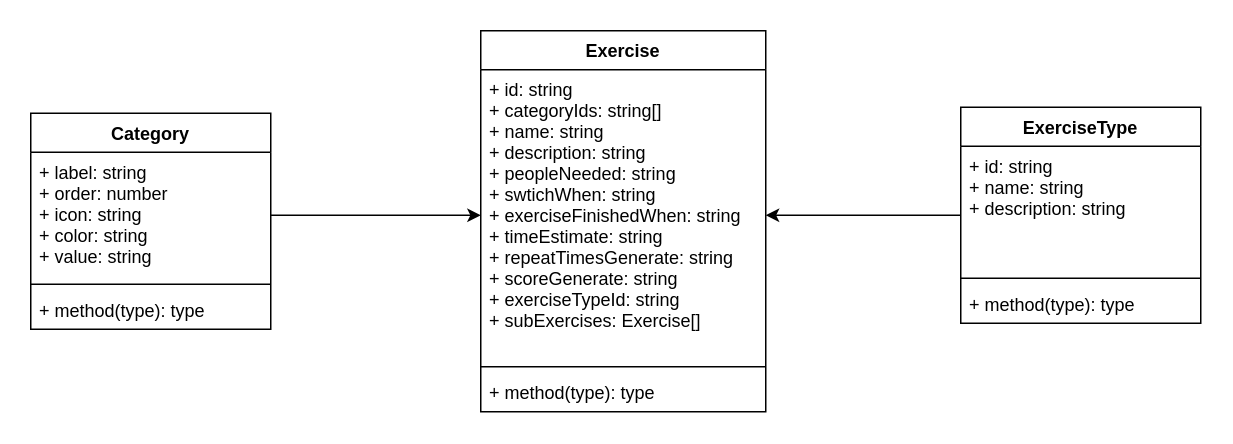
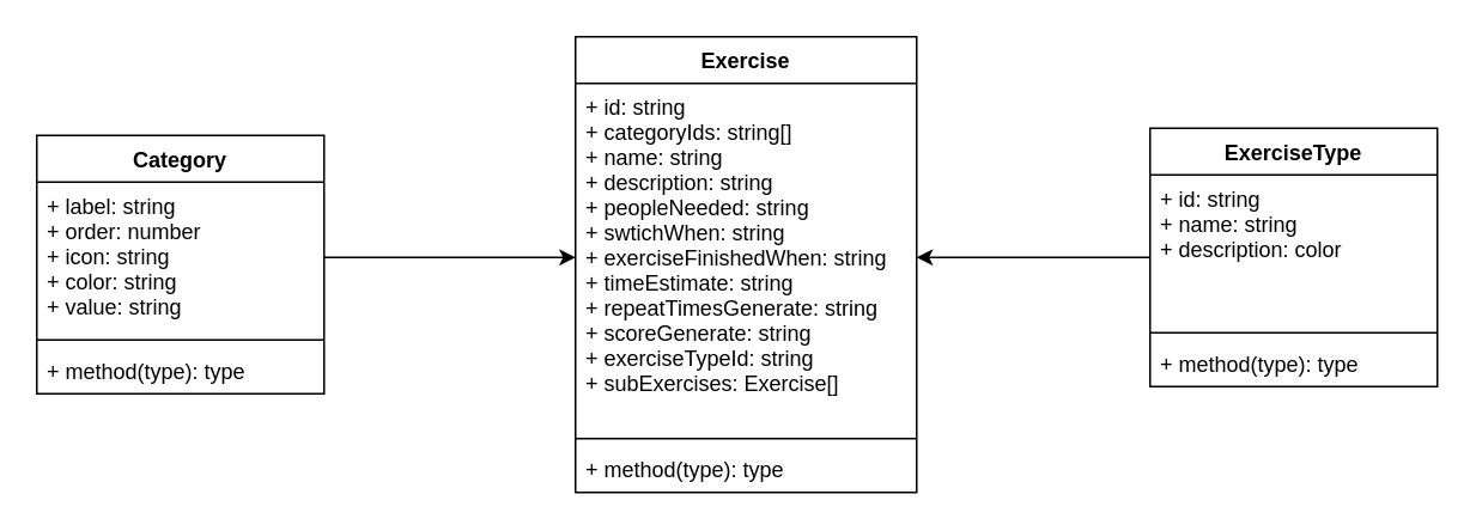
- <mxCell id="13" value="+ id: string&#10;+ name: string&#10;+ description: string&#10;" style="text;strokeColor=none;fillColor=none;align=left;verticalAlign=top;spacingLeft=4;spacingRight=4;overflow=hidden;rotatable=0;points=[[0,0.5],[1,0.5]];portConstraint=eastwest;" vertex="1" parent="12"><mxGeometry y="26" width="160" height="84" as="geometry" /></mxCell>
+ <mxCell id="13" value="+ id: string&#10;+ name: string&#10;+ description: color&#10;" style="text;strokeColor=none;fillColor=none;align=left;verticalAlign=top;spacingLeft=4;spacingRight=4;overflow=hidden;rotatable=0;points=[[0,0.5],[1,0.5]];portConstraint=eastwest;" vertex="1" parent="12"><mxGeometry y="26" width="160" height="84" as="geometry" /></mxCell>
